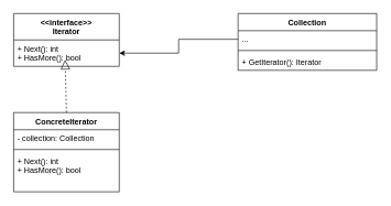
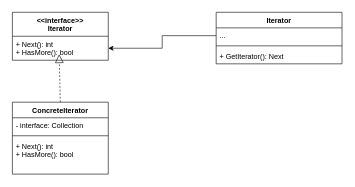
- <mxCell id="4" value="Collection" style="swimlane;fontStyle=1;align=center;verticalAlign=top;childLayout=stackLayout;horizontal=1;startSize=26;horizontalStack=0;resizeParent=1;resizeParentMax=0;resizeLast=0;collapsible=1;marginBottom=0;" vertex="1" parent="1"><mxGeometry x="360" y="20" width="210" height="86" as="geometry" /></mxCell>
+ <mxCell id="4" value="Iterator" style="swimlane;fontStyle=1;align=center;verticalAlign=top;childLayout=stackLayout;horizontal=1;startSize=26;horizontalStack=0;resizeParent=1;resizeParentMax=0;resizeLast=0;collapsible=1;marginBottom=0;" vertex="1" parent="1"><mxGeometry x="360" y="20" width="210" height="86" as="geometry" /></mxCell>
- <mxCell id="7" value="+ GetIterator(): Iterator" style="text;strokeColor=none;fillColor=none;align=left;verticalAlign=top;spacingLeft=4;spacingRight=4;overflow=hidden;rotatable=0;points=[[0,0.5],[1,0.5]];portConstraint=eastwest;" vertex="1" parent="4"><mxGeometry y="60" width="210" height="26" as="geometry" /></mxCell>
+ <mxCell id="7" value="+ GetIterator(): Next" style="text;strokeColor=none;fillColor=none;align=left;verticalAlign=top;spacingLeft=4;spacingRight=4;overflow=hidden;rotatable=0;points=[[0,0.5],[1,0.5]];portConstraint=eastwest;" vertex="1" parent="4"><mxGeometry y="60" width="210" height="26" as="geometry" /></mxCell>
- <mxCell id="9" value="- collection: Collection" style="text;strokeColor=none;fillColor=none;align=left;verticalAlign=top;spacingLeft=4;spacingRight=4;overflow=hidden;rotatable=0;points=[[0,0.5],[1,0.5]];portConstraint=eastwest;" vertex="1" parent="8"><mxGeometry y="26" width="160" height="26" as="geometry" /></mxCell>
+ <mxCell id="9" value="- interface: Collection" style="text;strokeColor=none;fillColor=none;align=left;verticalAlign=top;spacingLeft=4;spacingRight=4;overflow=hidden;rotatable=0;points=[[0,0.5],[1,0.5]];portConstraint=eastwest;" vertex="1" parent="8"><mxGeometry y="26" width="160" height="26" as="geometry" /></mxCell>
